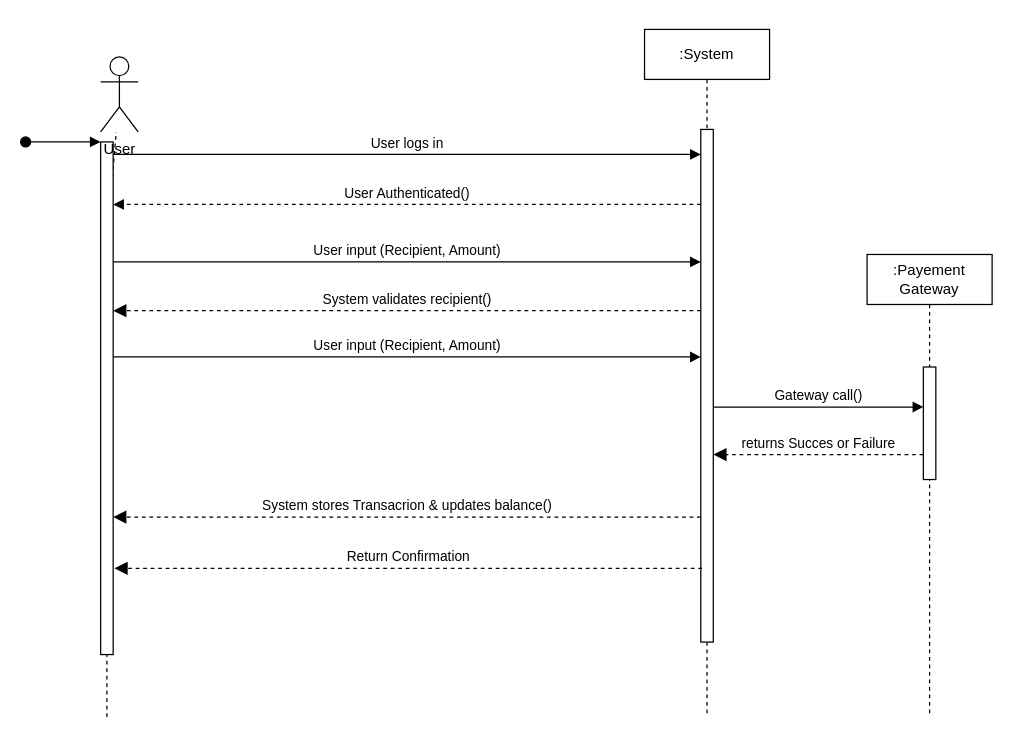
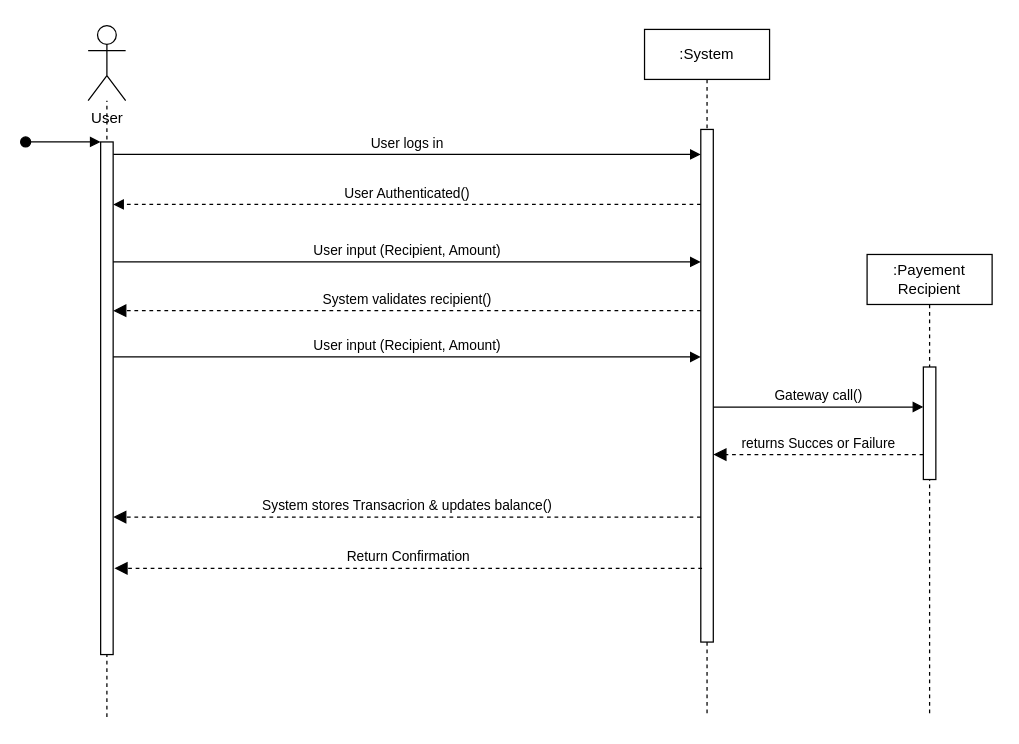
- <mxCell id="10" value="User" style="shape=umlActor;verticalLabelPosition=bottom;verticalAlign=top;html=1;outlineConnect=0;" vertex="1" parent="1"><mxGeometry x="80" y="45" width="30" height="60" as="geometry" /></mxCell>
+ <mxCell id="10" value="User" style="shape=umlActor;verticalLabelPosition=bottom;verticalAlign=top;html=1;outlineConnect=0;" vertex="1" parent="1"><mxGeometry x="70" y="20" width="30" height="60" as="geometry" /></mxCell>
- <mxCell id="12" value=":Payement Gateway" style="shape=umlLifeline;perimeter=lifelinePerimeter;whiteSpace=wrap;html=1;container=0;dropTarget=0;collapsible=0;recursiveResize=0;outlineConnect=0;portConstraint=eastwest;newEdgeStyle={&quot;edgeStyle&quot;:&quot;elbowEdgeStyle&quot;,&quot;elbow&quot;:&quot;vertical&quot;,&quot;curved&quot;:0,&quot;rounded&quot;:0};" vertex="1" parent="1"><mxGeometry x="693" y="203" width="100" height="370" as="geometry" /></mxCell>
+ <mxCell id="12" value=":Payement Recipient" style="shape=umlLifeline;perimeter=lifelinePerimeter;whiteSpace=wrap;html=1;container=0;dropTarget=0;collapsible=0;recursiveResize=0;outlineConnect=0;portConstraint=eastwest;newEdgeStyle={&quot;edgeStyle&quot;:&quot;elbowEdgeStyle&quot;,&quot;elbow&quot;:&quot;vertical&quot;,&quot;curved&quot;:0,&quot;rounded&quot;:0};" vertex="1" parent="1"><mxGeometry x="693" y="203" width="100" height="370" as="geometry" /></mxCell>
